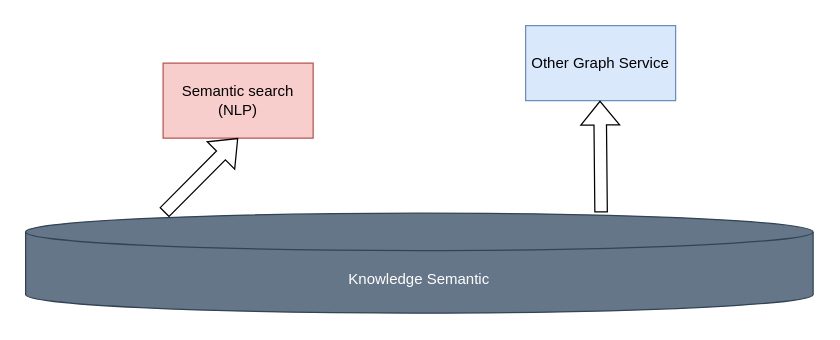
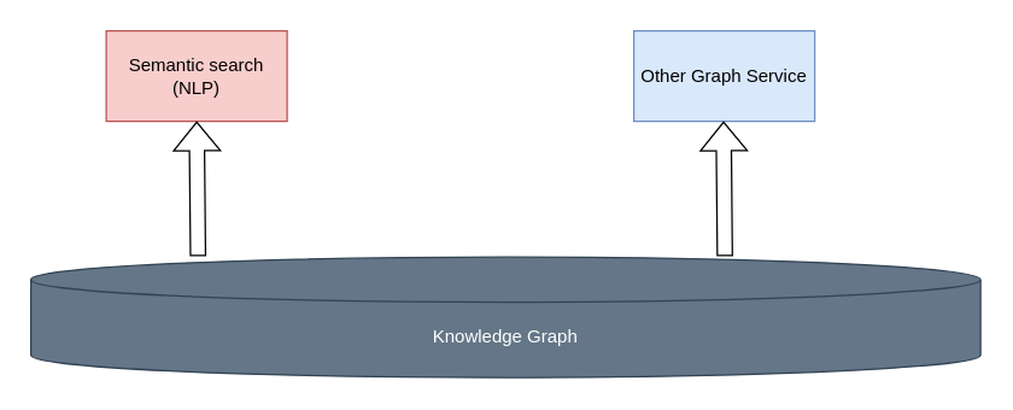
- <mxCell id="3" value="Semantic search&lt;br&gt;(NLP)" style="rounded=0;whiteSpace=wrap;html=1;fillColor=#f8cecc;strokeColor=#b85450;" vertex="1" parent="1"><mxGeometry x="130" y="50" width="120" height="60" as="geometry" /></mxCell>
+ <mxCell id="3" value="Semantic search&lt;br&gt;(NLP)" style="rounded=0;whiteSpace=wrap;html=1;fillColor=#f8cecc;strokeColor=#b85450;" vertex="1" parent="1"><mxGeometry x="70" y="20" width="120" height="60" as="geometry" /></mxCell>
- <mxCell id="2" value="Knowledge Semantic" style="shape=cylinder3;whiteSpace=wrap;html=1;boundedLbl=1;backgroundOutline=1;size=15;fillColor=#647687;strokeColor=#314354;fontColor=#ffffff;" vertex="1" parent="1"><mxGeometry x="20" y="170" width="630" height="80" as="geometry" /></mxCell>
+ <mxCell id="2" value="Knowledge Graph" style="shape=cylinder3;whiteSpace=wrap;html=1;boundedLbl=1;backgroundOutline=1;size=15;fillColor=#647687;strokeColor=#314354;fontColor=#ffffff;" vertex="1" parent="1"><mxGeometry x="20" y="170" width="630" height="80" as="geometry" /></mxCell>
